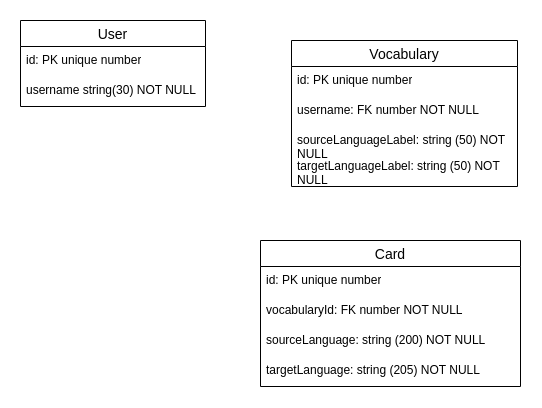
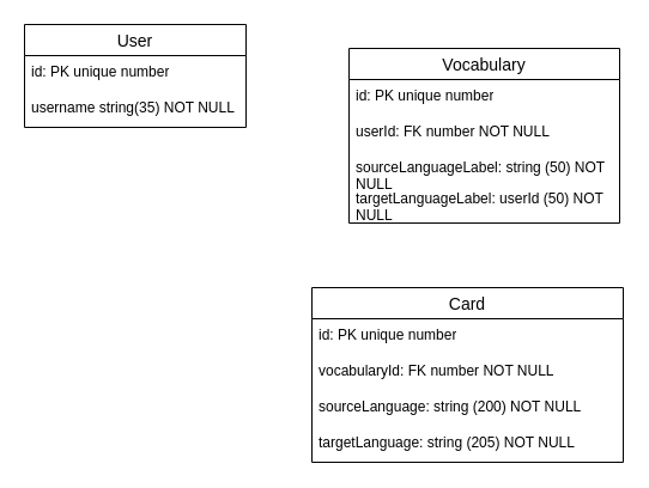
- <mxCell id="4" value="username string(30) NOT NULL" style="text;strokeColor=none;fillColor=none;spacingLeft=4;spacingRight=4;overflow=hidden;rotatable=0;points=[[0,0.5],[1,0.5]];portConstraint=eastwest;fontSize=12;whiteSpace=wrap;html=1;" vertex="1" parent="2"><mxGeometry y="56" width="185" height="30" as="geometry" /></mxCell>
+ <mxCell id="4" value="username string(35) NOT NULL" style="text;strokeColor=none;fillColor=none;spacingLeft=4;spacingRight=4;overflow=hidden;rotatable=0;points=[[0,0.5],[1,0.5]];portConstraint=eastwest;fontSize=12;whiteSpace=wrap;html=1;" vertex="1" parent="2"><mxGeometry y="56" width="185" height="30" as="geometry" /></mxCell>
- <mxCell id="7" value="username: FK number NOT NULL" style="text;strokeColor=none;fillColor=none;spacingLeft=4;spacingRight=4;overflow=hidden;rotatable=0;points=[[0,0.5],[1,0.5]];portConstraint=eastwest;fontSize=12;whiteSpace=wrap;html=1;" vertex="1" parent="5"><mxGeometry y="56" width="226" height="30" as="geometry" /></mxCell>
+ <mxCell id="7" value="userId: FK number NOT NULL" style="text;strokeColor=none;fillColor=none;spacingLeft=4;spacingRight=4;overflow=hidden;rotatable=0;points=[[0,0.5],[1,0.5]];portConstraint=eastwest;fontSize=12;whiteSpace=wrap;html=1;" vertex="1" parent="5"><mxGeometry y="56" width="226" height="30" as="geometry" /></mxCell>
- <mxCell id="9" value="targetLanguageLabel: string (50) NOT NULL" style="text;strokeColor=none;fillColor=none;align=left;verticalAlign=middle;spacingLeft=4;spacingRight=4;overflow=hidden;points=[[0,0.5],[1,0.5]];portConstraint=eastwest;rotatable=0;whiteSpace=wrap;html=1;" vertex="1" parent="5"><mxGeometry y="116" width="226" height="30" as="geometry" /></mxCell>
+ <mxCell id="9" value="targetLanguageLabel: userId (50) NOT NULL" style="text;strokeColor=none;fillColor=none;align=left;verticalAlign=middle;spacingLeft=4;spacingRight=4;overflow=hidden;points=[[0,0.5],[1,0.5]];portConstraint=eastwest;rotatable=0;whiteSpace=wrap;html=1;" vertex="1" parent="5"><mxGeometry y="116" width="226" height="30" as="geometry" /></mxCell>
